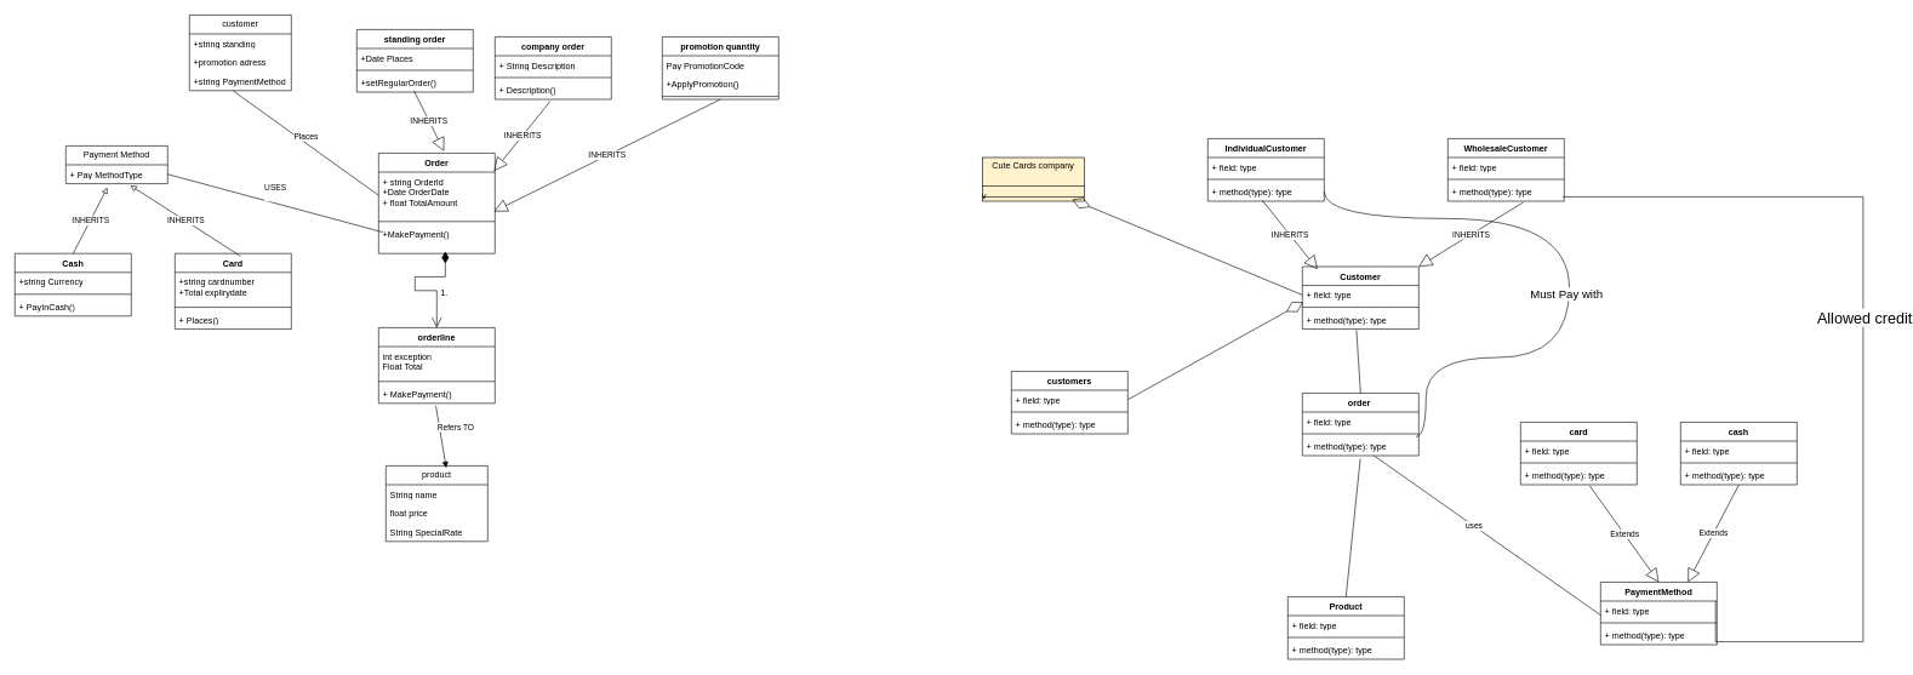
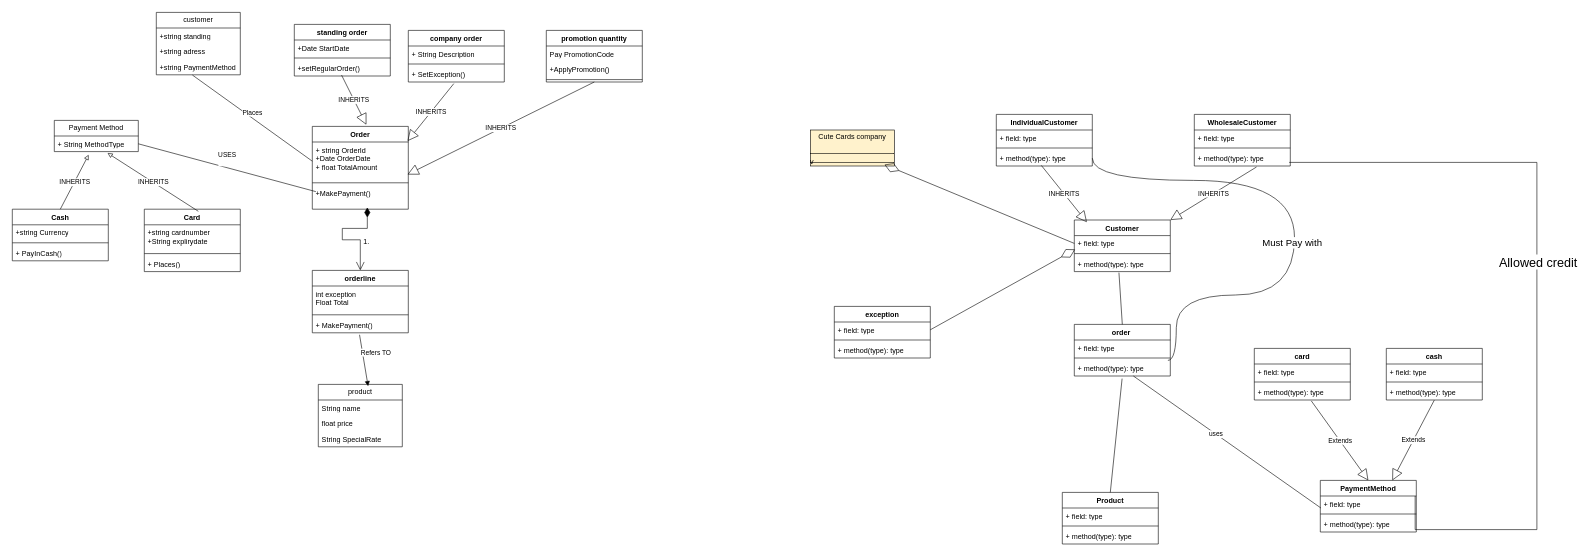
- <mxCell id="3" value="+Date Places" style="text;strokeColor=none;fillColor=none;align=left;verticalAlign=top;spacingLeft=4;spacingRight=4;overflow=hidden;rotatable=0;points=[[0,0.5],[1,0.5]];portConstraint=eastwest;whiteSpace=wrap;html=1;" vertex="1" parent="2"><mxGeometry y="26" width="160" height="26" as="geometry" /></mxCell>
+ <mxCell id="3" value="+Date StartDate" style="text;strokeColor=none;fillColor=none;align=left;verticalAlign=top;spacingLeft=4;spacingRight=4;overflow=hidden;rotatable=0;points=[[0,0.5],[1,0.5]];portConstraint=eastwest;whiteSpace=wrap;html=1;" vertex="1" parent="2"><mxGeometry y="26" width="160" height="26" as="geometry" /></mxCell>
- <mxCell id="16" value="+promotion adress&lt;span style=&quot;white-space: pre;&quot;&gt;&#09;&lt;/span&gt;" style="text;strokeColor=none;fillColor=none;align=left;verticalAlign=top;spacingLeft=4;spacingRight=4;overflow=hidden;rotatable=0;points=[[0,0.5],[1,0.5]];portConstraint=eastwest;whiteSpace=wrap;html=1;" vertex="1" parent="14"><mxGeometry y="52" width="140" height="26" as="geometry" /></mxCell>
+ <mxCell id="16" value="+string adress&lt;span style=&quot;white-space: pre;&quot;&gt;&#09;&lt;/span&gt;" style="text;strokeColor=none;fillColor=none;align=left;verticalAlign=top;spacingLeft=4;spacingRight=4;overflow=hidden;rotatable=0;points=[[0,0.5],[1,0.5]];portConstraint=eastwest;whiteSpace=wrap;html=1;" vertex="1" parent="14"><mxGeometry y="52" width="140" height="26" as="geometry" /></mxCell>
- <mxCell id="9" value="+ Description()" style="text;strokeColor=none;fillColor=none;align=left;verticalAlign=top;spacingLeft=4;spacingRight=4;overflow=hidden;rotatable=0;points=[[0,0.5],[1,0.5]];portConstraint=eastwest;whiteSpace=wrap;html=1;" vertex="1" parent="6"><mxGeometry y="60" width="160" height="26" as="geometry" /></mxCell>
+ <mxCell id="9" value="+ SetException()" style="text;strokeColor=none;fillColor=none;align=left;verticalAlign=top;spacingLeft=4;spacingRight=4;overflow=hidden;rotatable=0;points=[[0,0.5],[1,0.5]];portConstraint=eastwest;whiteSpace=wrap;html=1;" vertex="1" parent="6"><mxGeometry y="60" width="160" height="26" as="geometry" /></mxCell>
- <mxCell id="36" value="+ Pay MethodType" style="text;strokeColor=none;fillColor=none;align=left;verticalAlign=top;spacingLeft=4;spacingRight=4;overflow=hidden;rotatable=0;points=[[0,0.5],[1,0.5]];portConstraint=eastwest;whiteSpace=wrap;html=1;" vertex="1" parent="35"><mxGeometry y="26" width="140" height="26" as="geometry" /></mxCell>
+ <mxCell id="36" value="+ String MethodType" style="text;strokeColor=none;fillColor=none;align=left;verticalAlign=top;spacingLeft=4;spacingRight=4;overflow=hidden;rotatable=0;points=[[0,0.5],[1,0.5]];portConstraint=eastwest;whiteSpace=wrap;html=1;" vertex="1" parent="35"><mxGeometry y="26" width="140" height="26" as="geometry" /></mxCell>
- <mxCell id="42" value="+string cardnumber&lt;div&gt;+Total explirydate&lt;/div&gt;" style="text;strokeColor=none;fillColor=none;align=left;verticalAlign=top;spacingLeft=4;spacingRight=4;overflow=hidden;rotatable=0;points=[[0,0.5],[1,0.5]];portConstraint=eastwest;whiteSpace=wrap;html=1;" vertex="1" parent="41"><mxGeometry y="26" width="160" height="44" as="geometry" /></mxCell>
+ <mxCell id="42" value="+string cardnumber&lt;div&gt;+String explirydate&lt;/div&gt;" style="text;strokeColor=none;fillColor=none;align=left;verticalAlign=top;spacingLeft=4;spacingRight=4;overflow=hidden;rotatable=0;points=[[0,0.5],[1,0.5]];portConstraint=eastwest;whiteSpace=wrap;html=1;" vertex="1" parent="41"><mxGeometry y="26" width="160" height="44" as="geometry" /></mxCell>
- <mxCell id="96" value="customers" style="swimlane;fontStyle=1;align=center;verticalAlign=top;childLayout=stackLayout;horizontal=1;startSize=26;horizontalStack=0;resizeParent=1;resizeParentMax=0;resizeLast=0;collapsible=1;marginBottom=0;whiteSpace=wrap;html=1;" vertex="1" parent="1"><mxGeometry x="1390" y="510" width="160" height="86" as="geometry" /></mxCell>
+ <mxCell id="96" value="exception" style="swimlane;fontStyle=1;align=center;verticalAlign=top;childLayout=stackLayout;horizontal=1;startSize=26;horizontalStack=0;resizeParent=1;resizeParentMax=0;resizeLast=0;collapsible=1;marginBottom=0;whiteSpace=wrap;html=1;" vertex="1" parent="1"><mxGeometry x="1390" y="510" width="160" height="86" as="geometry" /></mxCell>
